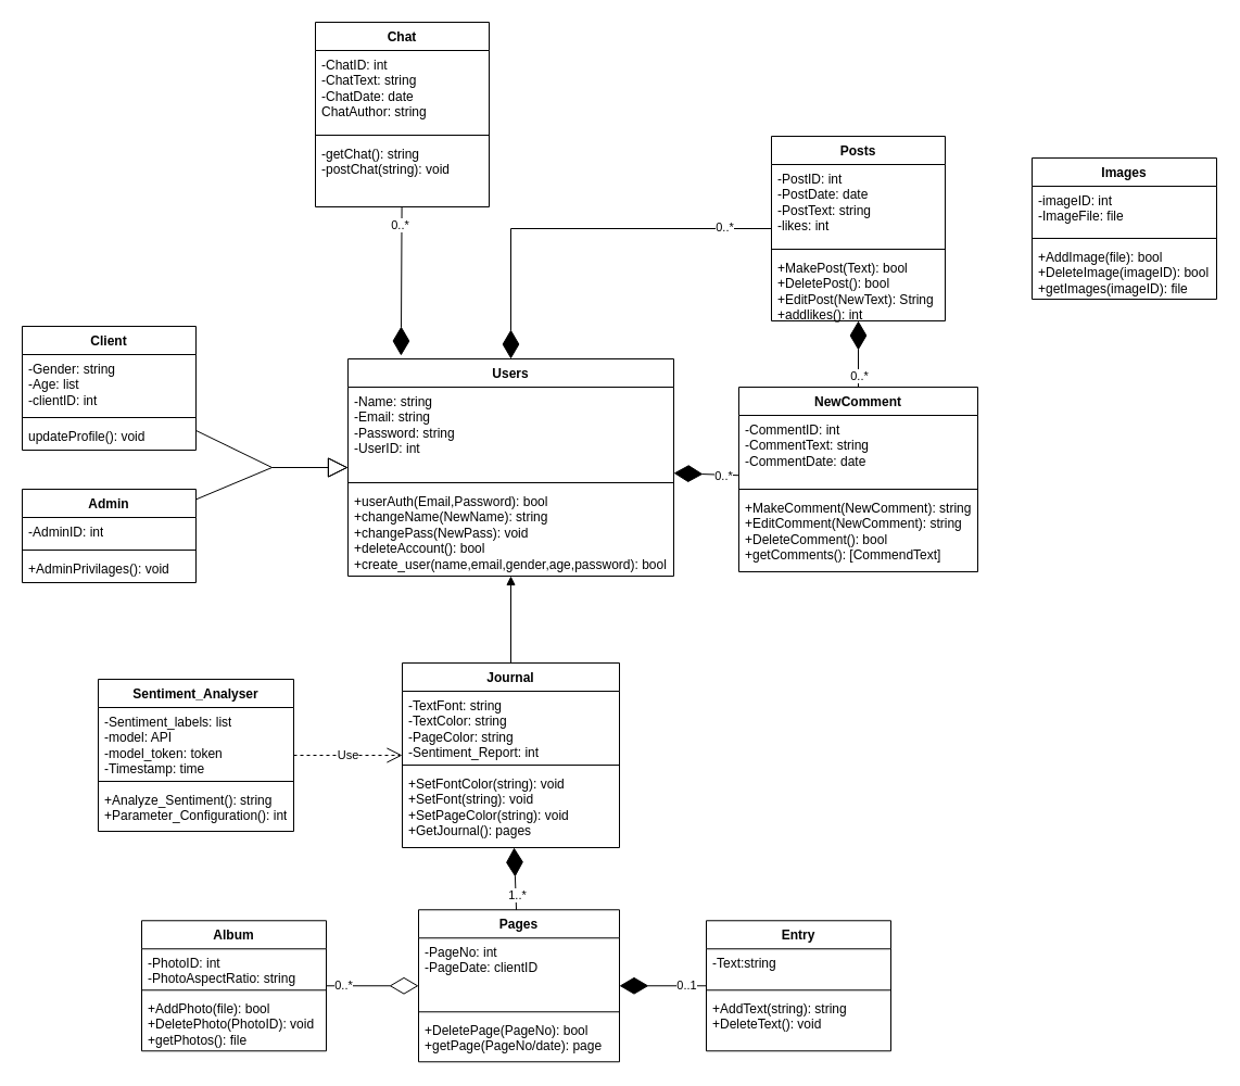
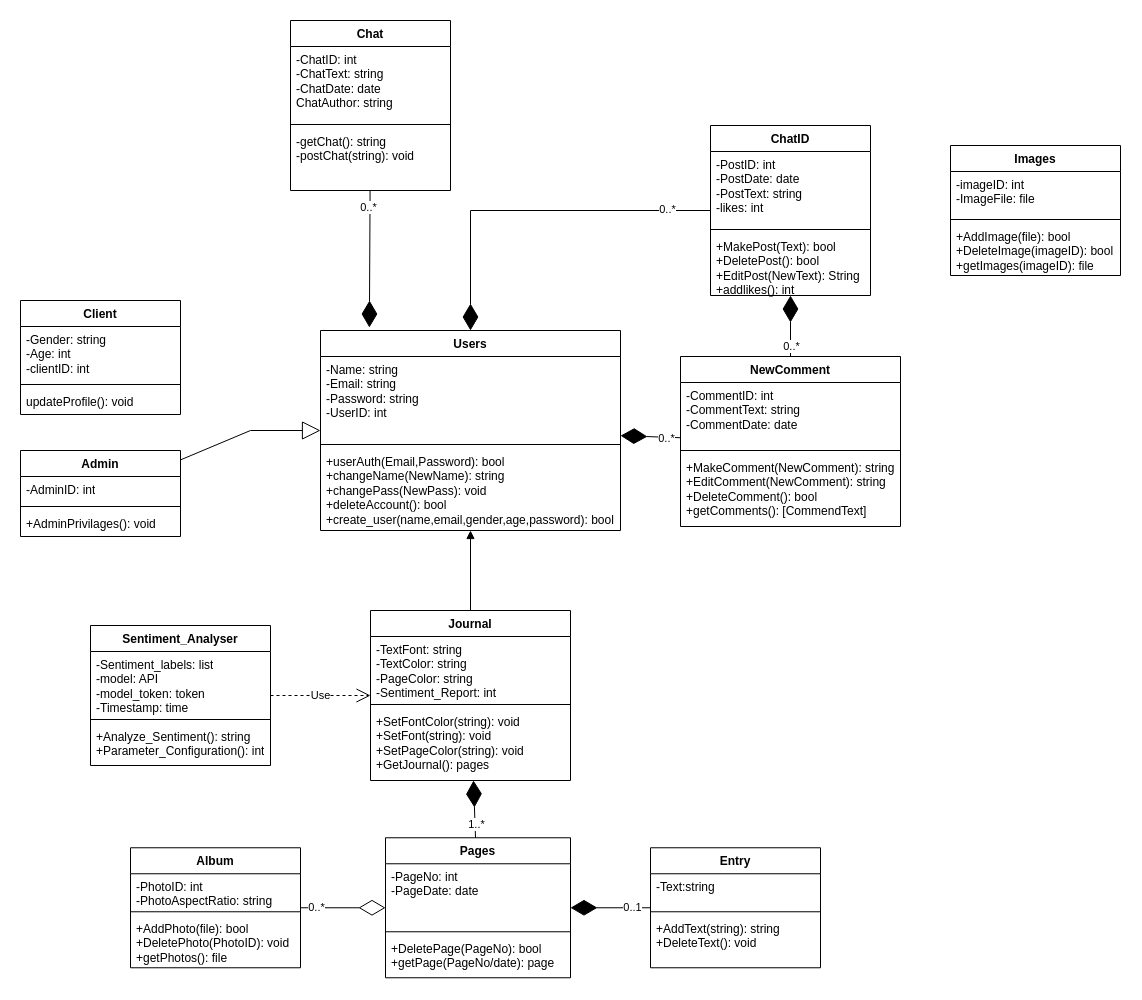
- <mxCell id="6" value="Posts" style="swimlane;fontStyle=1;align=center;verticalAlign=top;childLayout=stackLayout;horizontal=1;startSize=26;horizontalStack=0;resizeParent=1;resizeParentMax=0;resizeLast=0;collapsible=1;marginBottom=0;whiteSpace=wrap;html=1;" parent="1" vertex="1"><mxGeometry x="710" y="125" width="160" height="170" as="geometry" /></mxCell>
+ <mxCell id="6" value="ChatID" style="swimlane;fontStyle=1;align=center;verticalAlign=top;childLayout=stackLayout;horizontal=1;startSize=26;horizontalStack=0;resizeParent=1;resizeParentMax=0;resizeLast=0;collapsible=1;marginBottom=0;whiteSpace=wrap;html=1;" parent="1" vertex="1"><mxGeometry x="710" y="125" width="160" height="170" as="geometry" /></mxCell>
- <mxCell id="57" value="-Gender: string&lt;br&gt;-Age: list&lt;br&gt;-clientID: int" style="text;strokeColor=none;fillColor=none;align=left;verticalAlign=top;spacingLeft=4;spacingRight=4;overflow=hidden;rotatable=0;points=[[0,0.5],[1,0.5]];portConstraint=eastwest;whiteSpace=wrap;html=1;" parent="56" vertex="1"><mxGeometry y="26" width="160" height="54" as="geometry" /></mxCell>
+ <mxCell id="57" value="-Gender: string&lt;br&gt;-Age: int&lt;br&gt;-clientID: int" style="text;strokeColor=none;fillColor=none;align=left;verticalAlign=top;spacingLeft=4;spacingRight=4;overflow=hidden;rotatable=0;points=[[0,0.5],[1,0.5]];portConstraint=eastwest;whiteSpace=wrap;html=1;" parent="56" vertex="1"><mxGeometry y="26" width="160" height="54" as="geometry" /></mxCell>
- <mxCell id="65" value="" style="endArrow=block;endSize=16;endFill=0;html=1;rounded=0;" parent="1" source="56" target="2" edge="1"><mxGeometry width="160" relative="1" as="geometry"><mxPoint x="410" y="590" as="sourcePoint" /><mxPoint x="570" y="590" as="targetPoint" /><Array as="points"><mxPoint x="250" y="430" /></Array></mxGeometry></mxCell>
- <mxCell id="25" value="-PageNo: int&lt;br&gt;-PageDate: clientID" style="text;strokeColor=none;fillColor=none;align=left;verticalAlign=top;spacingLeft=4;spacingRight=4;overflow=hidden;rotatable=0;points=[[0,0.5],[1,0.5]];portConstraint=eastwest;whiteSpace=wrap;html=1;" parent="24" vertex="1"><mxGeometry y="26" width="185" height="64" as="geometry" /></mxCell>
+ <mxCell id="25" value="-PageNo: int&lt;br&gt;-PageDate: date" style="text;strokeColor=none;fillColor=none;align=left;verticalAlign=top;spacingLeft=4;spacingRight=4;overflow=hidden;rotatable=0;points=[[0,0.5],[1,0.5]];portConstraint=eastwest;whiteSpace=wrap;html=1;" parent="24" vertex="1"><mxGeometry y="26" width="185" height="64" as="geometry" /></mxCell>
